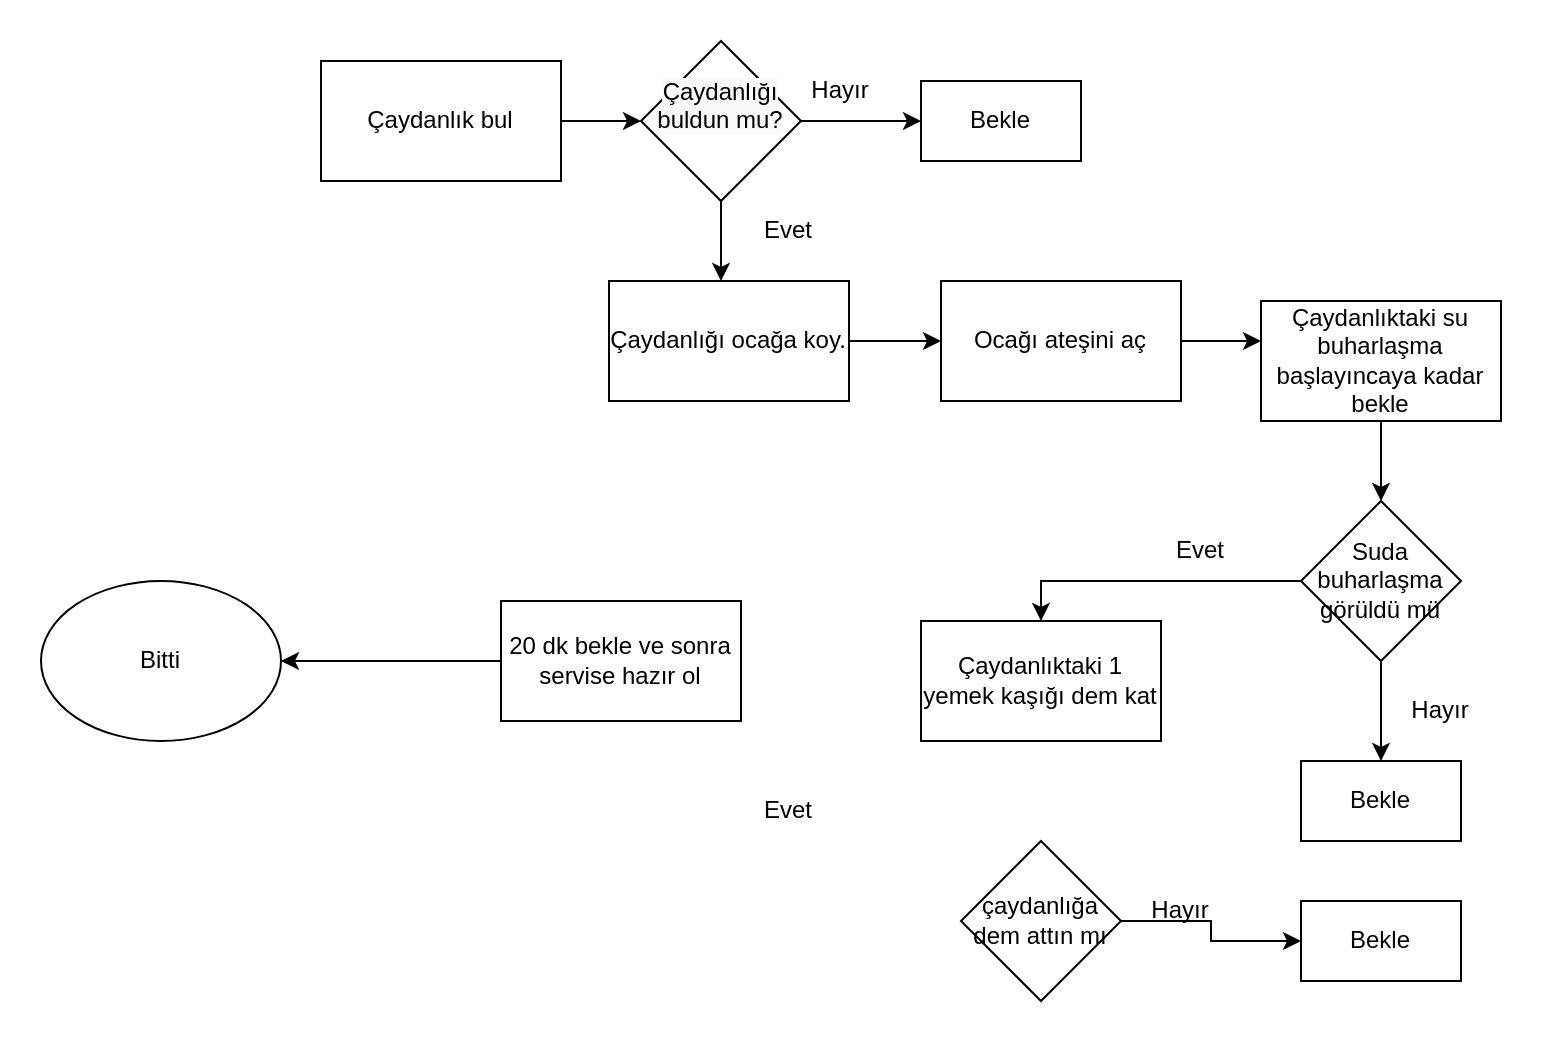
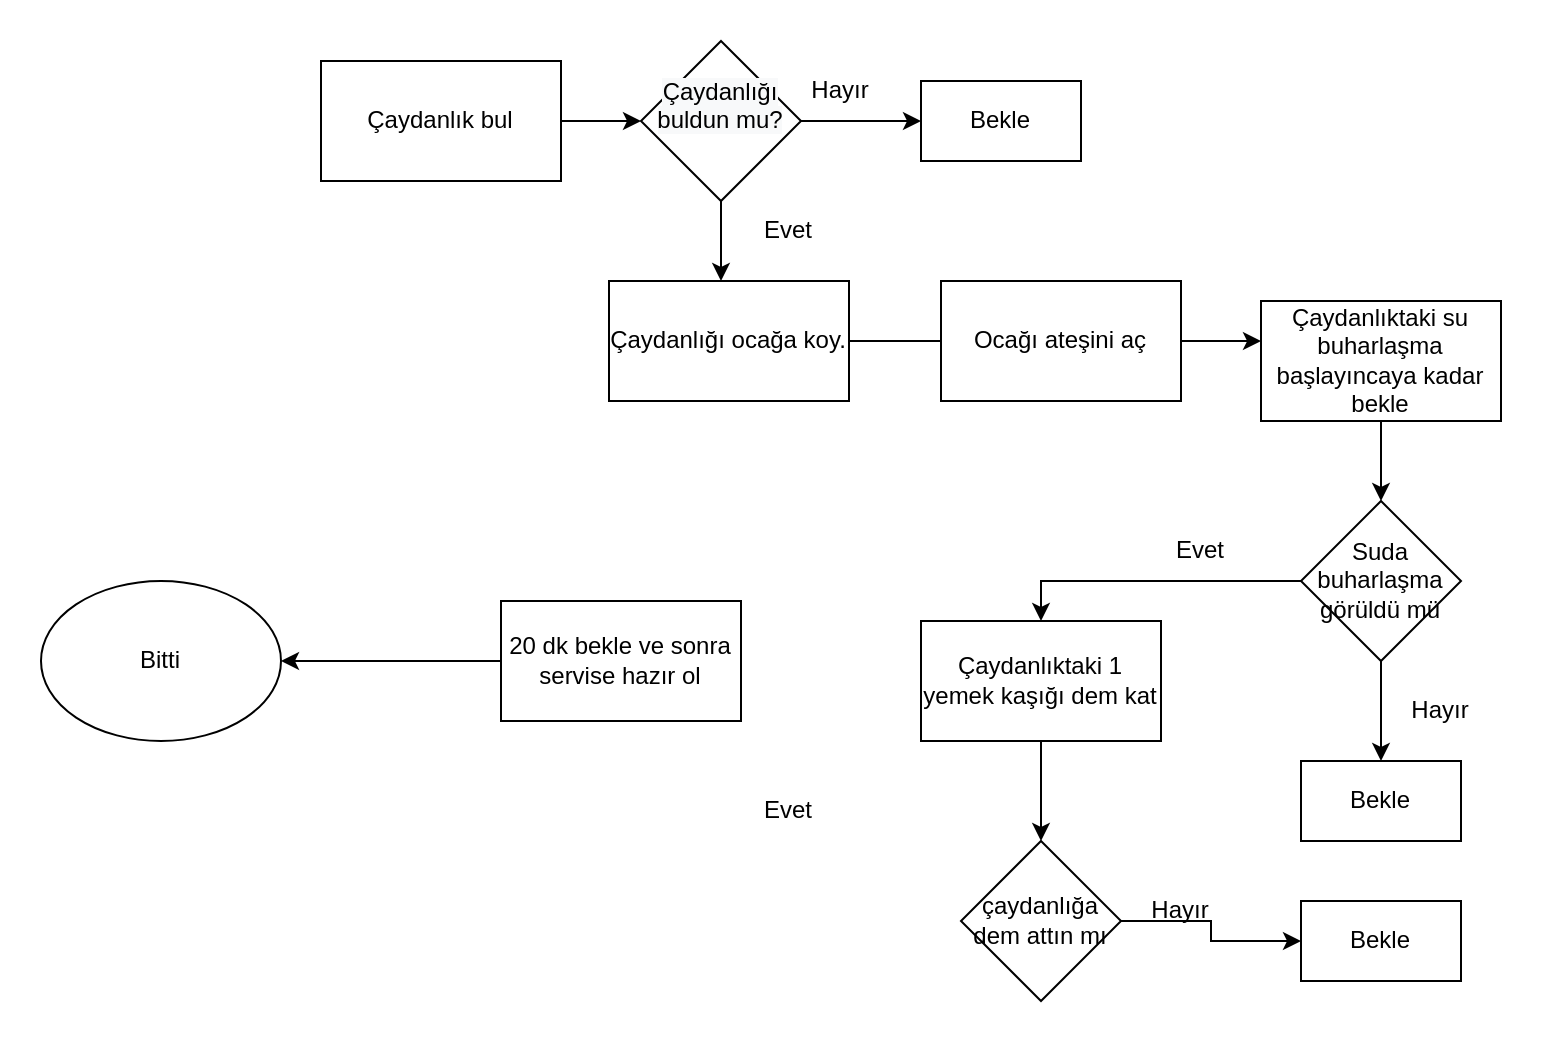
- <mxCell id="4" style="edgeStyle=orthogonalEdgeStyle;rounded=0;orthogonalLoop=1;jettySize=auto;html=1;entryX=0;entryY=0.5;entryDx=0;entryDy=0;" edge="1" parent="1" source="5" target="10"><mxGeometry relative="1" as="geometry" /></mxCell>
+ <mxCell id="4" style="edgeStyle=orthogonalEdgeStyle;rounded=0;orthogonalLoop=1;jettySize=auto;html=1;entryX=0;entryY=0.5;entryDx=0;entryDy=0;endArrow=none;" edge="1" parent="1" source="5" target="10"><mxGeometry relative="1" as="geometry" /></mxCell>
+ <mxCell id="16" style="edgeStyle=orthogonalEdgeStyle;rounded=0;orthogonalLoop=1;jettySize=auto;html=1;" edge="1" parent="1" source="17" target="19"><mxGeometry relative="1" as="geometry" /></mxCell>
